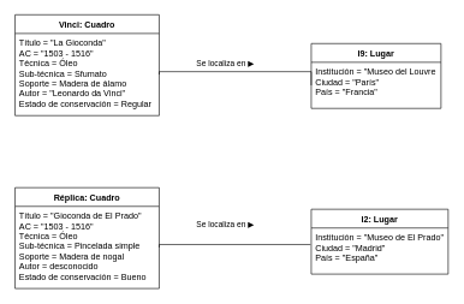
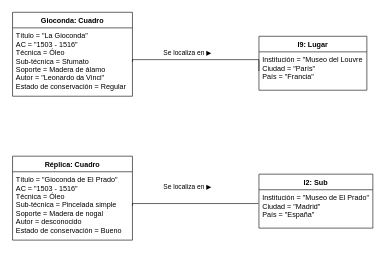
- <mxCell id="2" value="Vinci: Cuadro" style="swimlane;fontStyle=1;align=center;verticalAlign=top;childLayout=stackLayout;horizontal=1;startSize=26;horizontalStack=0;resizeParent=1;resizeLast=0;collapsible=1;marginBottom=0;rounded=0;shadow=0;strokeWidth=1;" vertex="1" parent="1"><mxGeometry x="20" y="20" width="200" height="140" as="geometry"><mxRectangle x="230" y="140" width="160" height="26" as="alternateBounds" /></mxGeometry></mxCell>
+ <mxCell id="2" value="Gioconda: Cuadro" style="swimlane;fontStyle=1;align=center;verticalAlign=top;childLayout=stackLayout;horizontal=1;startSize=26;horizontalStack=0;resizeParent=1;resizeLast=0;collapsible=1;marginBottom=0;rounded=0;shadow=0;strokeWidth=1;" vertex="1" parent="1"><mxGeometry x="20" y="20" width="200" height="140" as="geometry"><mxRectangle x="230" y="140" width="160" height="26" as="alternateBounds" /></mxGeometry></mxCell>
- <mxCell id="12" value="l2: Lugar" style="swimlane;fontStyle=1;align=center;verticalAlign=top;childLayout=stackLayout;horizontal=1;startSize=26;horizontalStack=0;resizeParent=1;resizeLast=0;collapsible=1;marginBottom=0;rounded=0;shadow=0;strokeWidth=1;" vertex="1" parent="1"><mxGeometry x="431" y="290" width="190" height="90" as="geometry"><mxRectangle x="340" y="380" width="170" height="26" as="alternateBounds" /></mxGeometry></mxCell>
+ <mxCell id="12" value="l2: Sub" style="swimlane;fontStyle=1;align=center;verticalAlign=top;childLayout=stackLayout;horizontal=1;startSize=26;horizontalStack=0;resizeParent=1;resizeLast=0;collapsible=1;marginBottom=0;rounded=0;shadow=0;strokeWidth=1;" vertex="1" parent="1"><mxGeometry x="431" y="290" width="190" height="90" as="geometry"><mxRectangle x="340" y="380" width="170" height="26" as="alternateBounds" /></mxGeometry></mxCell>
